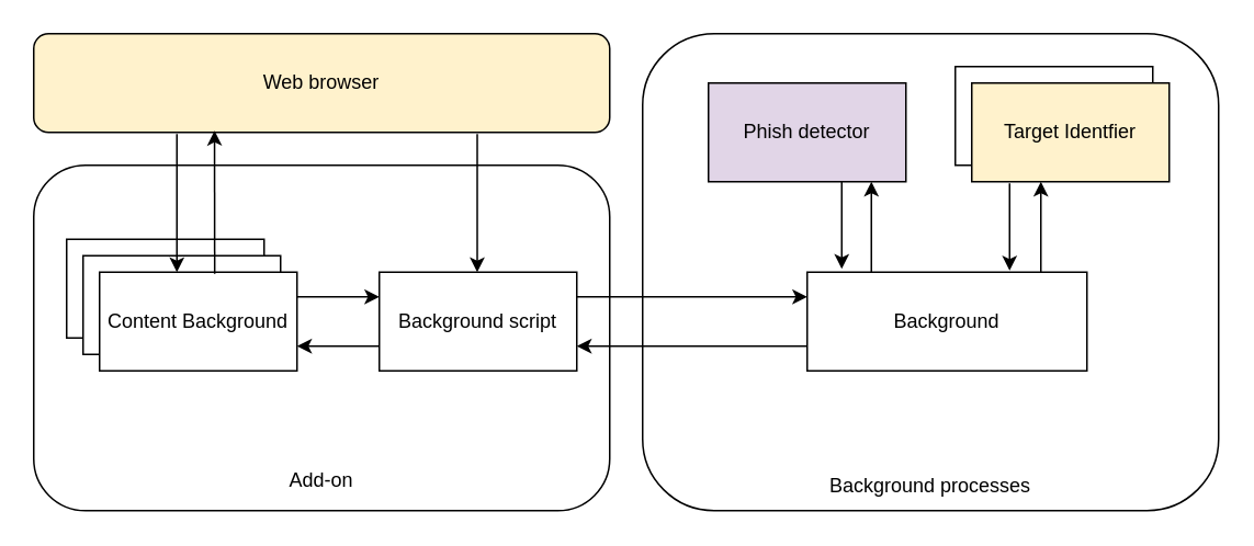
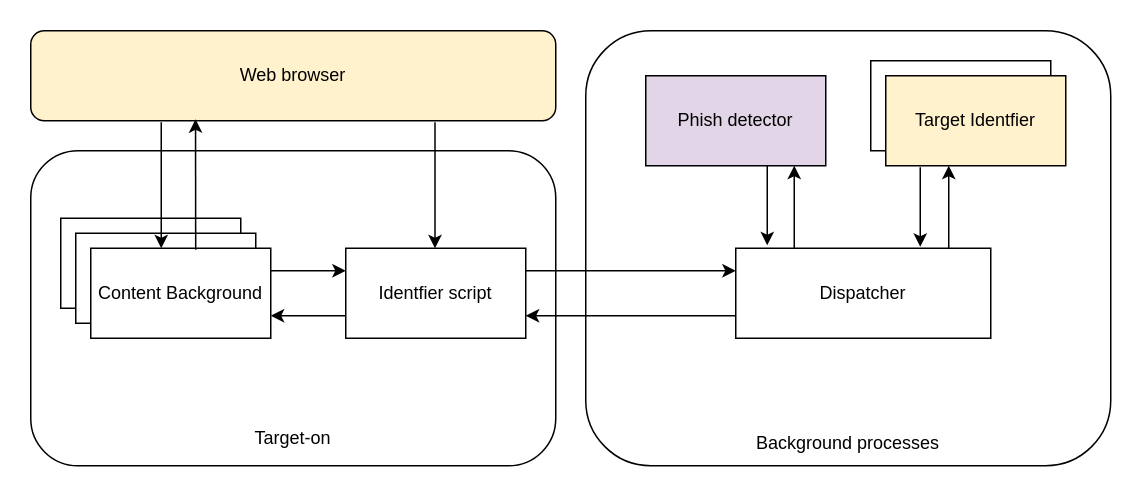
- <mxCell id="8" value="Background script" style="rounded=0;whiteSpace=wrap;html=1;" vertex="1" parent="1"><mxGeometry x="230" y="165" width="120" height="60" as="geometry" /></mxCell>
+ <mxCell id="8" value="Identfier script" style="rounded=0;whiteSpace=wrap;html=1;" vertex="1" parent="1"><mxGeometry x="230" y="165" width="120" height="60" as="geometry" /></mxCell>
- <mxCell id="19" value="Background" style="rounded=0;whiteSpace=wrap;html=1;" vertex="1" parent="1"><mxGeometry x="490" y="165" width="170" height="60" as="geometry" /></mxCell>
+ <mxCell id="19" value="Dispatcher" style="rounded=0;whiteSpace=wrap;html=1;" vertex="1" parent="1"><mxGeometry x="490" y="165" width="170" height="60" as="geometry" /></mxCell>
- <mxCell id="4" value="&lt;br&gt;&lt;br&gt;&lt;br&gt;&lt;br&gt;&lt;br&gt;&lt;br&gt;&lt;br&gt;&lt;br&gt;&lt;br&gt;&lt;br&gt;&lt;br&gt;&lt;br&gt;Add-on" style="rounded=1;whiteSpace=wrap;html=1;" vertex="1" parent="1"><mxGeometry x="20" y="100" width="350" height="210" as="geometry" /></mxCell>
+ <mxCell id="4" value="&lt;br&gt;&lt;br&gt;&lt;br&gt;&lt;br&gt;&lt;br&gt;&lt;br&gt;&lt;br&gt;&lt;br&gt;&lt;br&gt;&lt;br&gt;&lt;br&gt;&lt;br&gt;Target-on" style="rounded=1;whiteSpace=wrap;html=1;" vertex="1" parent="1"><mxGeometry x="20" y="100" width="350" height="210" as="geometry" /></mxCell>
